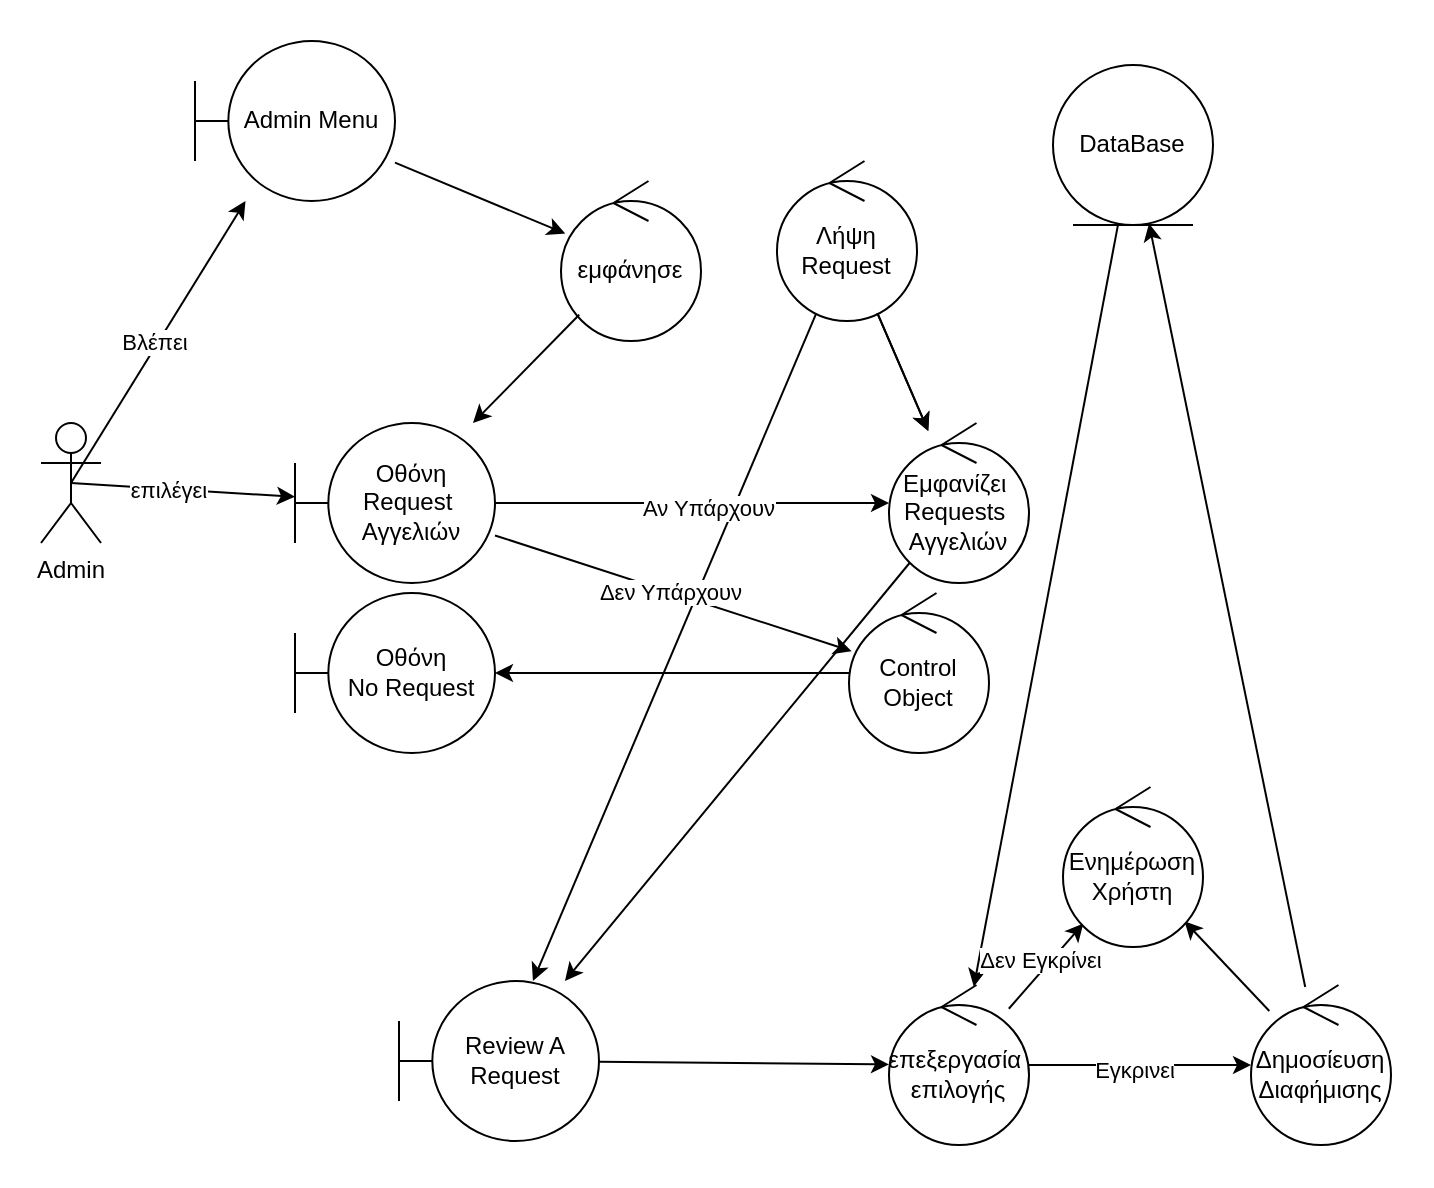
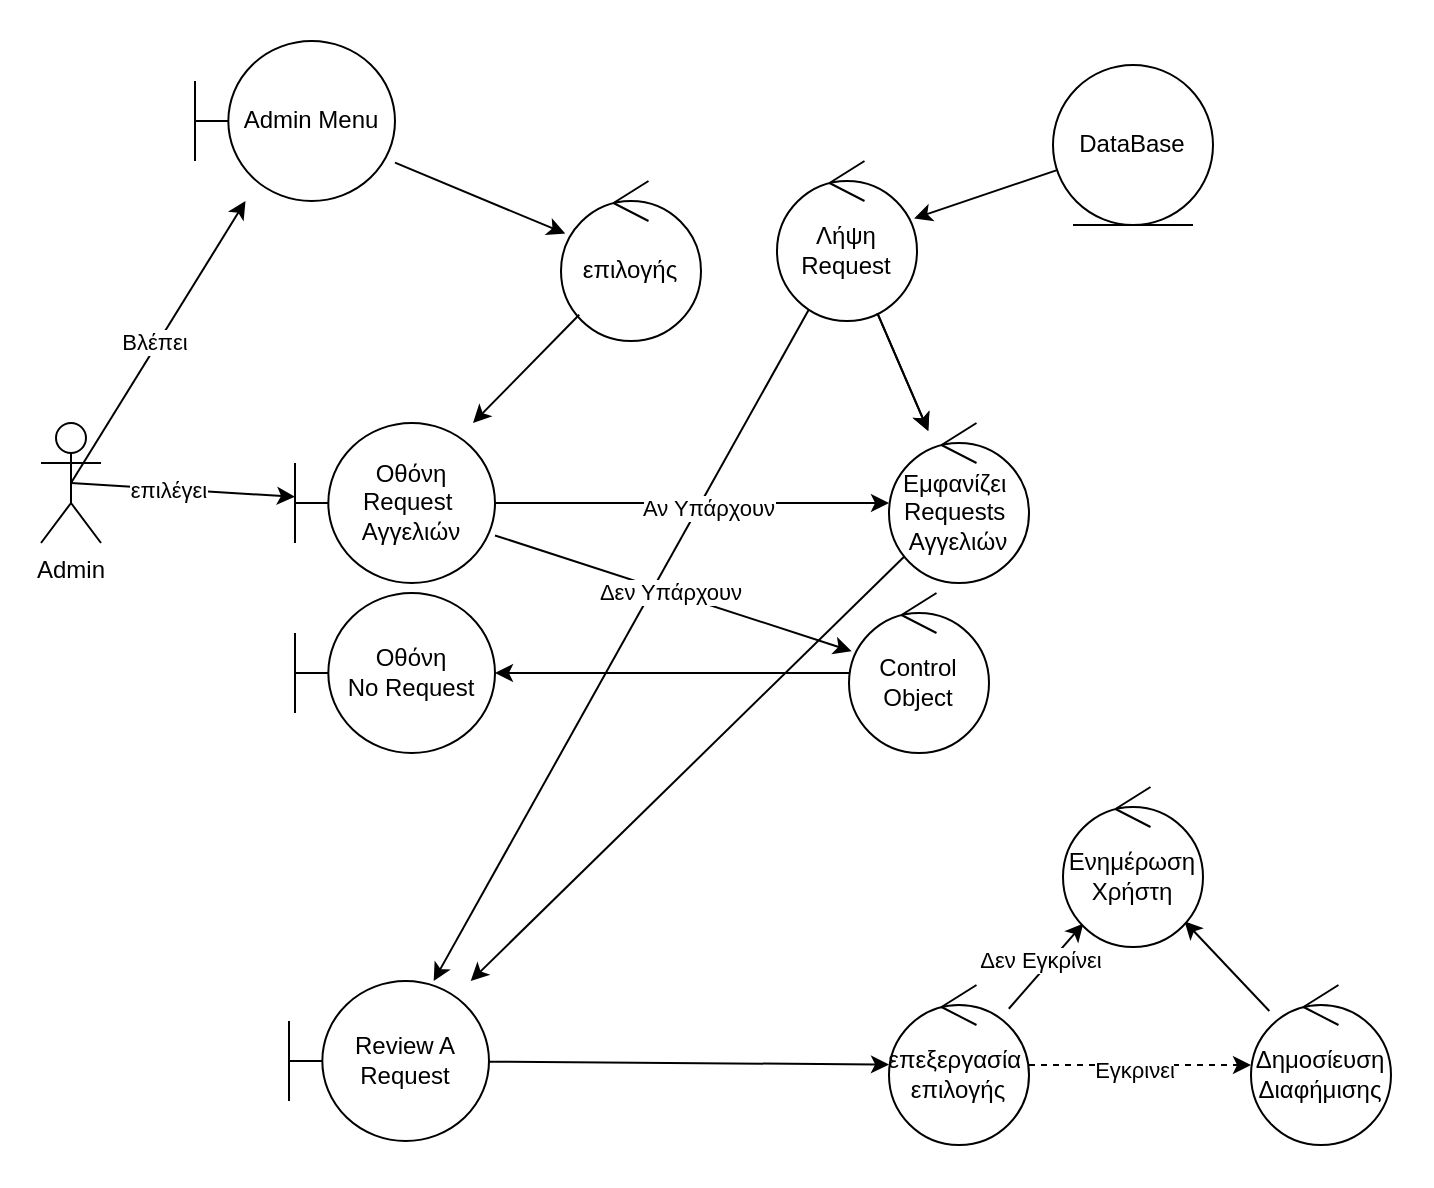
- <mxCell id="36" value="εμφάνησε" style="ellipse;shape=umlControl;whiteSpace=wrap;html=1;" vertex="1" parent="1"><mxGeometry x="280" y="90" width="70" height="80" as="geometry" /></mxCell>
+ <mxCell id="36" value="επιλογής" style="ellipse;shape=umlControl;whiteSpace=wrap;html=1;" vertex="1" parent="1"><mxGeometry x="280" y="90" width="70" height="80" as="geometry" /></mxCell>
- <mxCell id="7" value="" style="edgeStyle=none;rounded=0;orthogonalLoop=1;jettySize=auto;html=1;" parent="1" source="8" target="28" edge="1"><mxGeometry relative="1" as="geometry" /></mxCell>
+ <mxCell id="7" value="" style="edgeStyle=none;rounded=0;orthogonalLoop=1;jettySize=auto;html=1;" parent="1" source="8" target="13" edge="1"><mxGeometry relative="1" as="geometry" /></mxCell>
- <mxCell id="32" value="" style="edgeStyle=none;rounded=0;orthogonalLoop=1;jettySize=auto;html=1;" parent="1" source="34" target="8" edge="1"><mxGeometry relative="1" as="geometry" /></mxCell>
- <mxCell id="20" value="Review A Request" style="shape=umlBoundary;whiteSpace=wrap;html=1;" parent="1" vertex="1"><mxGeometry x="199" y="490" width="100" height="80" as="geometry" /></mxCell>
+ <mxCell id="20" value="Review A Request" style="shape=umlBoundary;whiteSpace=wrap;html=1;" parent="1" vertex="1"><mxGeometry x="144" y="490" width="100" height="80" as="geometry" /></mxCell>
- <mxCell id="24" value="" style="edgeStyle=none;rounded=0;orthogonalLoop=1;jettySize=auto;html=1;" parent="1" source="28" target="34" edge="1"><mxGeometry relative="1" as="geometry" /></mxCell>
+ <mxCell id="24" value="" style="edgeStyle=none;rounded=0;orthogonalLoop=1;jettySize=auto;html=1;dashed=1;" parent="1" source="28" target="34" edge="1"><mxGeometry relative="1" as="geometry" /></mxCell>
